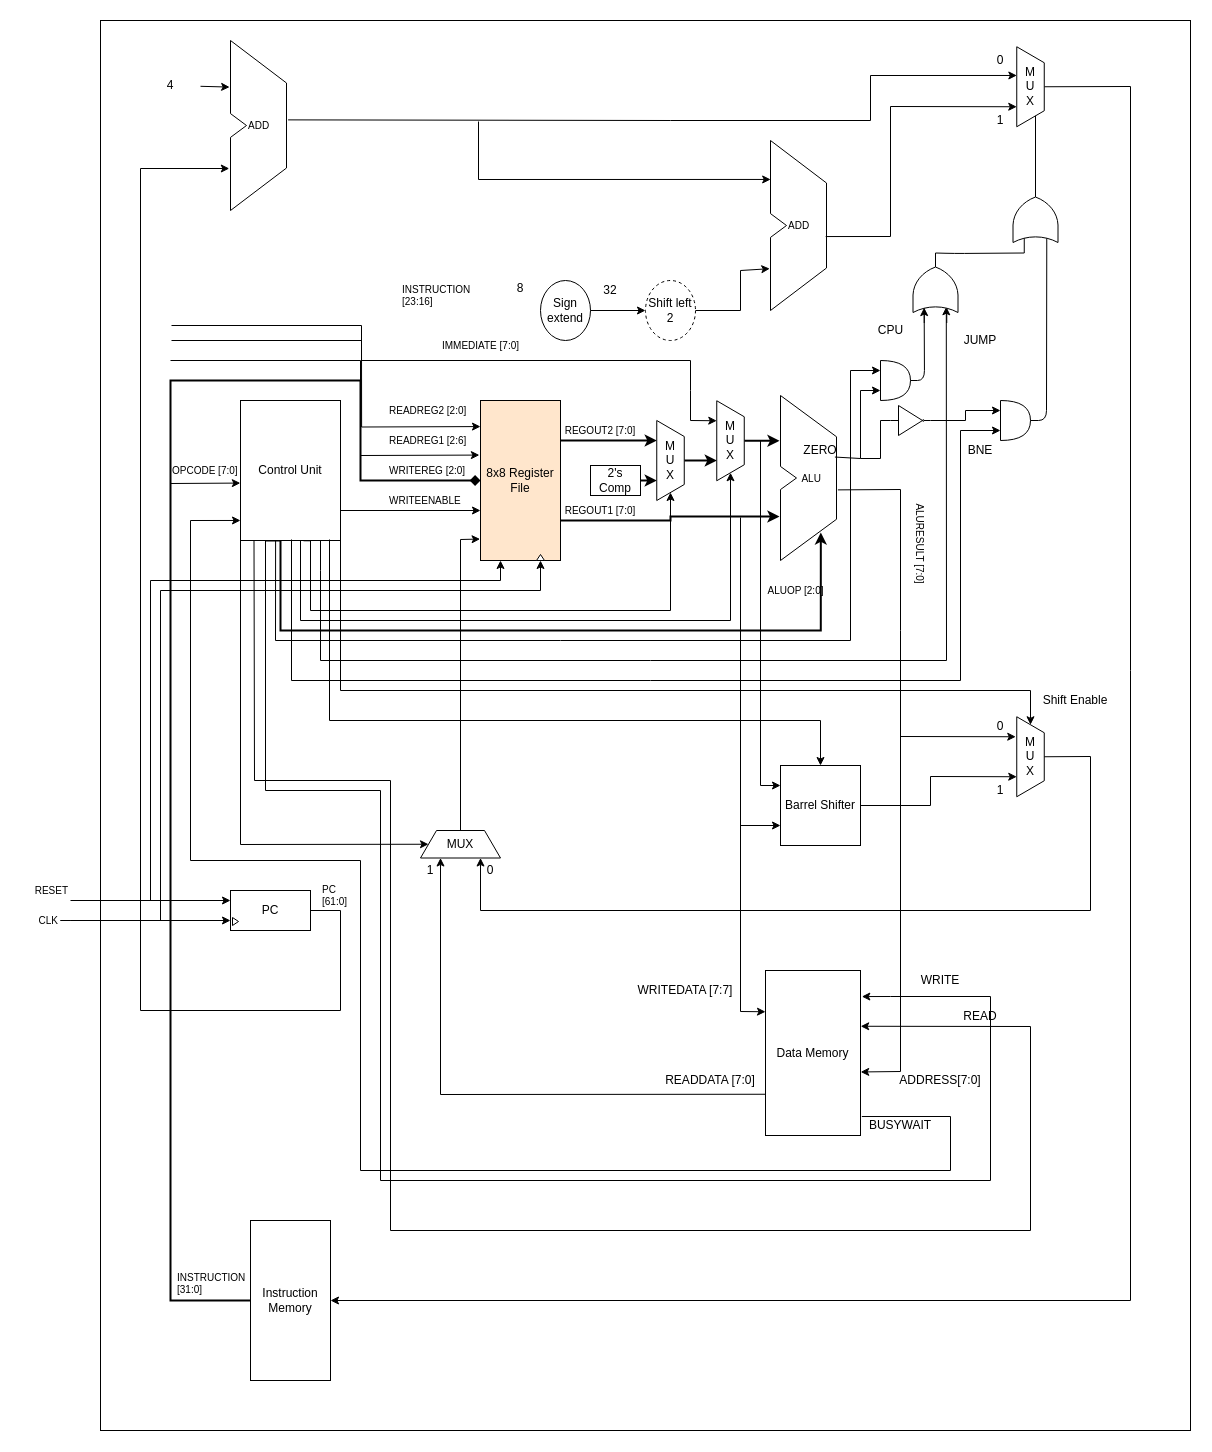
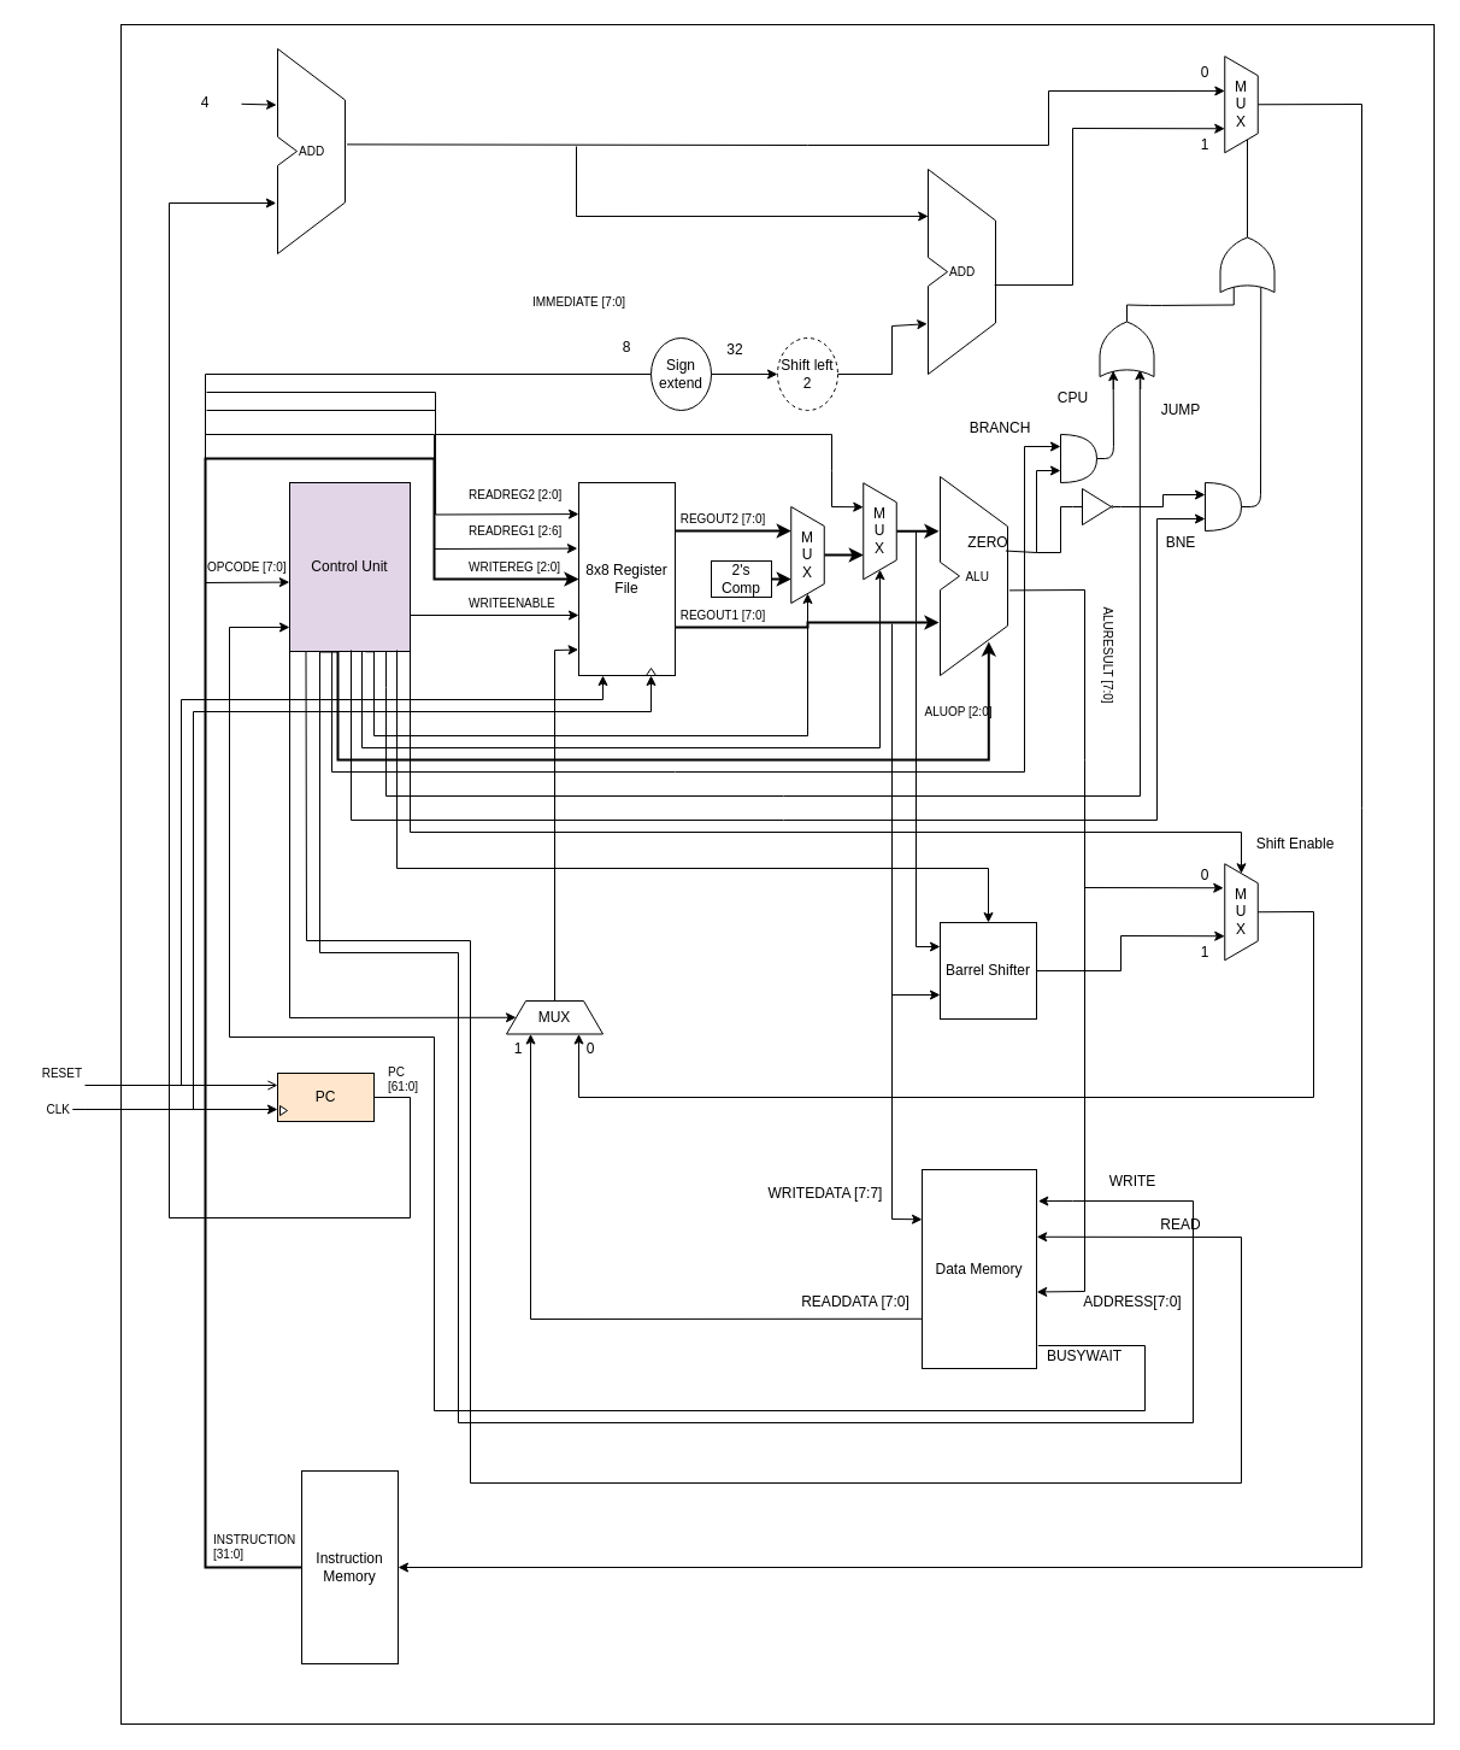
- <mxCell id="51" value="INSTRUCTION&lt;br&gt;[23:16]" style="text;html=1;align=left;verticalAlign=middle;resizable=0;points=[];autosize=1;fontSize=10;" parent="1" vertex="1"><mxGeometry x="400" y="280" width="80" height="30" as="geometry" /></mxCell>
+ <mxCell id="53" value="" style="endArrow=none;html=1;rounded=0;jumpStyle=none;entryX=0;entryY=0.5;entryDx=0;entryDy=0;exitX=0;exitY=0.5;exitDx=0;exitDy=0;" parent="1" source="13" target="52" edge="1"><mxGeometry width="50" height="50" relative="1" as="geometry"><mxPoint x="260" y="800" as="sourcePoint" /><mxPoint x="769.28" y="268.18" as="targetPoint" /><Array as="points"><mxPoint x="170" y="1300" /><mxPoint x="170" y="310" /></Array></mxGeometry></mxCell>
- <mxCell id="26" value="IMMEDIATE [7:0]" style="text;html=1;align=center;verticalAlign=middle;resizable=0;points=[];autosize=1;fontSize=10;" parent="1" vertex="1"><mxGeometry x="435" y="335" width="90" height="20" as="geometry" /></mxCell>
+ <mxCell id="26" value="IMMEDIATE [7:0]" style="text;html=1;align=center;verticalAlign=middle;resizable=0;points=[];autosize=1;fontSize=10;" parent="1" vertex="1"><mxGeometry x="435" y="240" width="90" height="20" as="geometry" /></mxCell>
+ <mxCell id="46" value="BRANCH" style="text;html=1;strokeColor=none;fillColor=none;align=center;verticalAlign=middle;whiteSpace=wrap;rounded=0;" parent="1" vertex="1"><mxGeometry x="800" y="340" width="60" height="30" as="geometry" /></mxCell>
- <mxCell id="8" value="Control Unit" style="rounded=0;whiteSpace=wrap;html=1;" parent="1" vertex="1"><mxGeometry x="240" y="400" width="100" height="140" as="geometry" /></mxCell>
+ <mxCell id="8" value="Control Unit" style="rounded=0;whiteSpace=wrap;html=1;fillColor=#e1d5e7;" parent="1" vertex="1"><mxGeometry x="240" y="400" width="100" height="140" as="geometry" /></mxCell>
- <mxCell id="12" style="edgeStyle=orthogonalEdgeStyle;rounded=0;orthogonalLoop=1;jettySize=auto;html=1;exitX=0;exitY=0.5;exitDx=0;exitDy=0;entryX=0;entryY=0.5;entryDx=0;entryDy=0;strokeWidth=2;endArrow=diamond;" parent="1" source="13" target="11" edge="1"><mxGeometry relative="1" as="geometry"><Array as="points"><mxPoint x="170" y="1300" /><mxPoint x="170" y="380" /><mxPoint x="360" y="380" /><mxPoint x="360" y="480" /></Array></mxGeometry></mxCell>
+ <mxCell id="12" style="edgeStyle=orthogonalEdgeStyle;rounded=0;orthogonalLoop=1;jettySize=auto;html=1;exitX=0;exitY=0.5;exitDx=0;exitDy=0;entryX=0;entryY=0.5;entryDx=0;entryDy=0;strokeWidth=2;" parent="1" source="13" target="11" edge="1"><mxGeometry relative="1" as="geometry"><Array as="points"><mxPoint x="170" y="1300" /><mxPoint x="170" y="380" /><mxPoint x="360" y="380" /><mxPoint x="360" y="480" /></Array></mxGeometry></mxCell>
- <mxCell id="11" value="8x8 Register File" style="rounded=0;whiteSpace=wrap;html=1;fillColor=#ffe6cc;" parent="1" vertex="1"><mxGeometry x="480" y="400" width="80" height="160" as="geometry" /></mxCell>
+ <mxCell id="11" value="8x8 Register File" style="rounded=0;whiteSpace=wrap;html=1;" parent="1" vertex="1"><mxGeometry x="480" y="400" width="80" height="160" as="geometry" /></mxCell>
- <mxCell id="30" style="edgeStyle=orthogonalEdgeStyle;rounded=0;orthogonalLoop=1;jettySize=auto;html=1;entryX=0;entryY=0.25;entryDx=0;entryDy=0;fontSize=10;exitX=1;exitY=1;exitDx=0;exitDy=0;" parent="1" source="32" target="14" edge="1"><mxGeometry relative="1" as="geometry"><Array as="points"><mxPoint x="70" y="900" /></Array></mxGeometry></mxCell>
+ <mxCell id="30" style="edgeStyle=orthogonalEdgeStyle;rounded=0;orthogonalLoop=1;jettySize=auto;html=1;entryX=0;entryY=0.25;entryDx=0;entryDy=0;fontSize=10;exitX=1;exitY=1;exitDx=0;exitDy=0;endArrow=open;" parent="1" source="32" target="14" edge="1"><mxGeometry relative="1" as="geometry"><Array as="points"><mxPoint x="70" y="900" /></Array></mxGeometry></mxCell>
- <mxCell id="14" value="PC" style="rounded=0;whiteSpace=wrap;html=1;" parent="1" vertex="1"><mxGeometry x="230" y="890" width="80" height="40" as="geometry" /></mxCell>
+ <mxCell id="14" value="PC" style="rounded=0;whiteSpace=wrap;html=1;fillColor=#ffe6cc;" parent="1" vertex="1"><mxGeometry x="230" y="890" width="80" height="40" as="geometry" /></mxCell>
